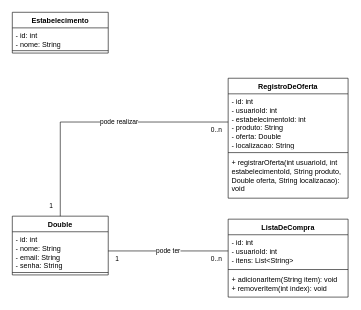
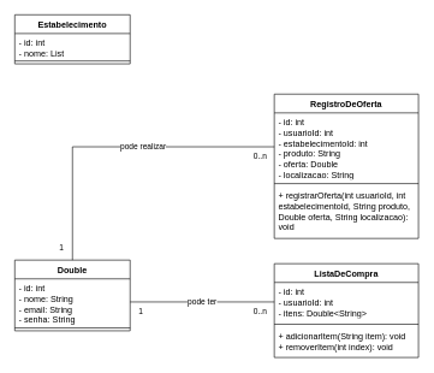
- <mxCell id="20" value="- id: int&lt;div&gt;- nome: String&lt;/div&gt;" style="text;strokeColor=none;fillColor=none;align=left;verticalAlign=top;spacingLeft=4;spacingRight=4;overflow=hidden;rotatable=0;points=[[0,0.5],[1,0.5]];portConstraint=eastwest;whiteSpace=wrap;html=1;" parent="19" vertex="1"><mxGeometry y="26" width="160" height="34" as="geometry" /></mxCell>
+ <mxCell id="20" value="- id: int&lt;div&gt;- nome: List&lt;/div&gt;" style="text;strokeColor=none;fillColor=none;align=left;verticalAlign=top;spacingLeft=4;spacingRight=4;overflow=hidden;rotatable=0;points=[[0,0.5],[1,0.5]];portConstraint=eastwest;whiteSpace=wrap;html=1;" parent="19" vertex="1"><mxGeometry y="26" width="160" height="34" as="geometry" /></mxCell>
- <mxCell id="6" value="- id: int&lt;div&gt;- usuarioId: int&lt;/div&gt;&lt;div&gt;- itens: List&amp;lt;String&amp;gt;&lt;/div&gt;" style="text;strokeColor=none;fillColor=none;align=left;verticalAlign=top;spacingLeft=4;spacingRight=4;overflow=hidden;rotatable=0;points=[[0,0.5],[1,0.5]];portConstraint=eastwest;whiteSpace=wrap;html=1;" parent="5" vertex="1"><mxGeometry y="26" width="200" height="54" as="geometry" /></mxCell>
+ <mxCell id="6" value="- id: int&lt;div&gt;- usuarioId: int&lt;/div&gt;&lt;div&gt;- itens: Double&amp;lt;String&amp;gt;&lt;/div&gt;" style="text;strokeColor=none;fillColor=none;align=left;verticalAlign=top;spacingLeft=4;spacingRight=4;overflow=hidden;rotatable=0;points=[[0,0.5],[1,0.5]];portConstraint=eastwest;whiteSpace=wrap;html=1;" parent="5" vertex="1"><mxGeometry y="26" width="200" height="54" as="geometry" /></mxCell>
